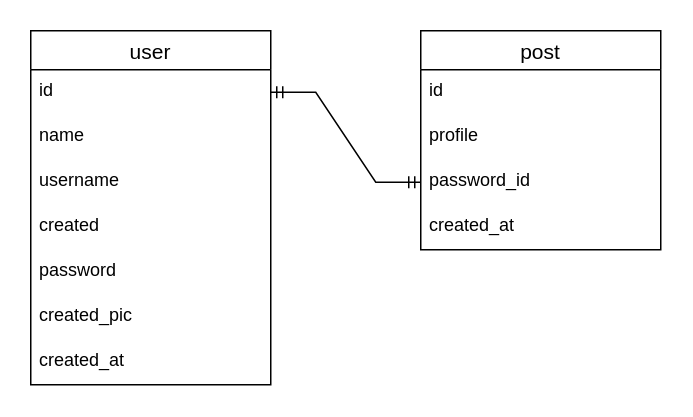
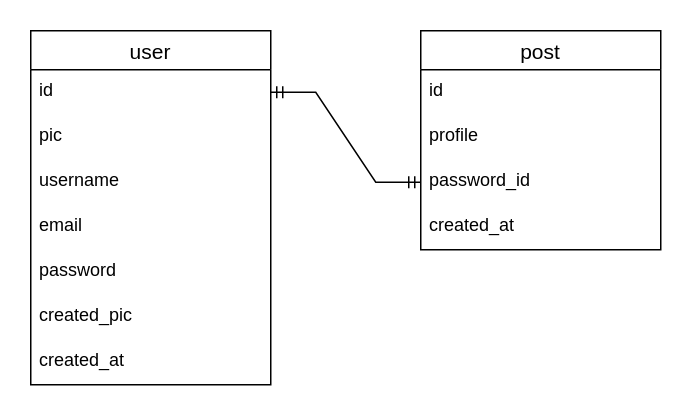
- <mxCell id="4" value="name" style="text;strokeColor=none;fillColor=none;spacingLeft=4;spacingRight=4;overflow=hidden;rotatable=0;points=[[0,0.5],[1,0.5]];portConstraint=eastwest;fontSize=12;" vertex="1" parent="2"><mxGeometry y="56" width="160" height="30" as="geometry" /></mxCell>
+ <mxCell id="4" value="pic" style="text;strokeColor=none;fillColor=none;spacingLeft=4;spacingRight=4;overflow=hidden;rotatable=0;points=[[0,0.5],[1,0.5]];portConstraint=eastwest;fontSize=12;" vertex="1" parent="2"><mxGeometry y="56" width="160" height="30" as="geometry" /></mxCell>
- <mxCell id="6" value="created" style="text;strokeColor=none;fillColor=none;spacingLeft=4;spacingRight=4;overflow=hidden;rotatable=0;points=[[0,0.5],[1,0.5]];portConstraint=eastwest;fontSize=12;" vertex="1" parent="2"><mxGeometry y="116" width="160" height="30" as="geometry" /></mxCell>
+ <mxCell id="6" value="email" style="text;strokeColor=none;fillColor=none;spacingLeft=4;spacingRight=4;overflow=hidden;rotatable=0;points=[[0,0.5],[1,0.5]];portConstraint=eastwest;fontSize=12;" vertex="1" parent="2"><mxGeometry y="116" width="160" height="30" as="geometry" /></mxCell>
